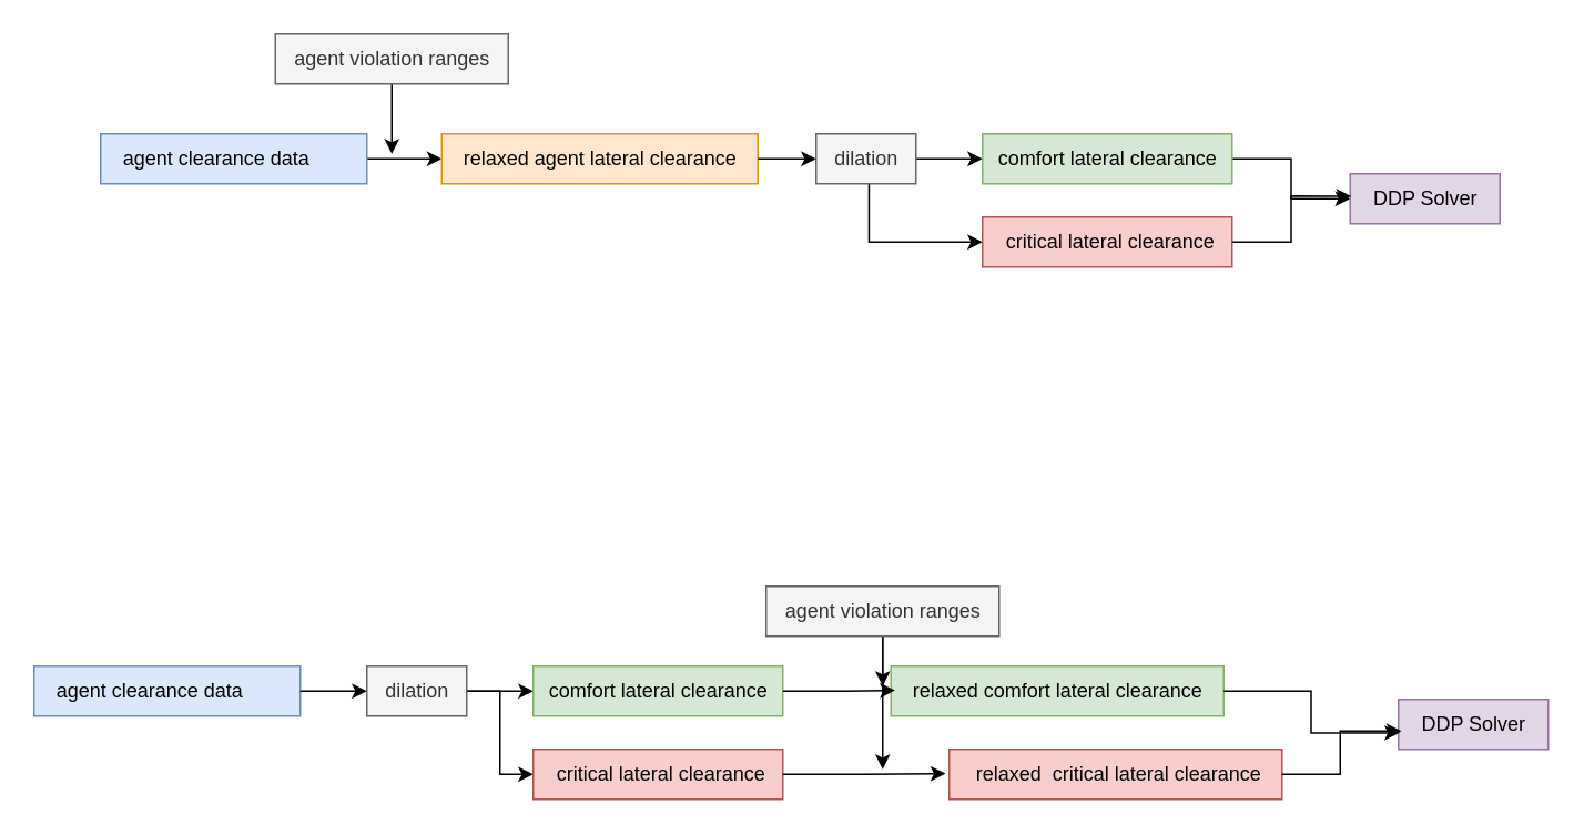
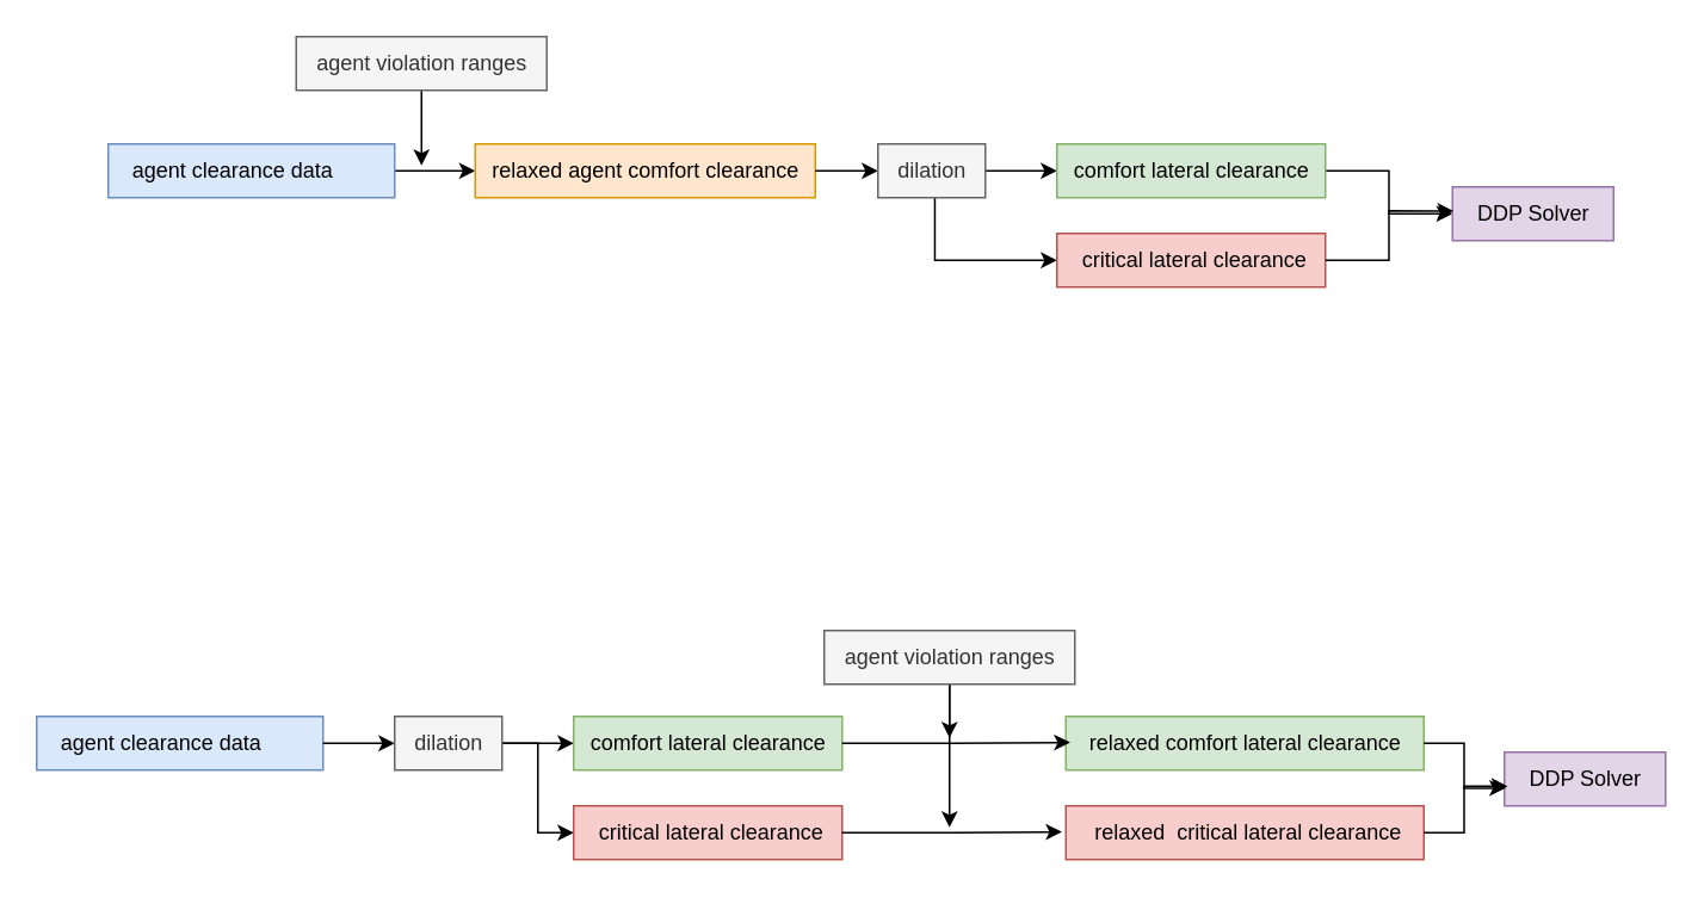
- <mxCell id="5" value="relaxed agent lateral clearance" style="text;html=1;align=center;verticalAlign=middle;resizable=0;points=[];autosize=1;fillColor=#ffe6cc;strokeColor=#d79b00;" vertex="1" parent="1"><mxGeometry x="265" y="80" width="190" height="30" as="geometry" /></mxCell>
+ <mxCell id="5" value="relaxed agent comfort clearance" style="text;html=1;align=center;verticalAlign=middle;resizable=0;points=[];autosize=1;fillColor=#ffe6cc;strokeColor=#d79b00;" vertex="1" parent="1"><mxGeometry x="265" y="80" width="190" height="30" as="geometry" /></mxCell>
- <mxCell id="26" value="relaxed comfort lateral clearance" style="text;html=1;align=center;verticalAlign=middle;resizable=0;points=[];autosize=1;strokeColor=#82b366;fillColor=#d5e8d4;" vertex="1" parent="1"><mxGeometry x="535" y="400" width="200" height="30" as="geometry" /></mxCell>
+ <mxCell id="26" value="relaxed comfort lateral clearance" style="text;html=1;align=center;verticalAlign=middle;resizable=0;points=[];autosize=1;strokeColor=#82b366;fillColor=#d5e8d4;" vertex="1" parent="1"><mxGeometry x="595" y="400" width="200" height="30" as="geometry" /></mxCell>
- <mxCell id="27" value="&amp;nbsp;relaxed&amp;nbsp; critical lateral clearance" style="text;html=1;align=center;verticalAlign=middle;resizable=0;points=[];autosize=1;strokeColor=#b85450;fillColor=#f8cecc;" vertex="1" parent="1"><mxGeometry x="570" y="450" width="200" height="30" as="geometry" /></mxCell>
+ <mxCell id="27" value="&amp;nbsp;relaxed&amp;nbsp; critical lateral clearance" style="text;html=1;align=center;verticalAlign=middle;resizable=0;points=[];autosize=1;strokeColor=#b85450;fillColor=#f8cecc;" vertex="1" parent="1"><mxGeometry x="595" y="450" width="200" height="30" as="geometry" /></mxCell>
